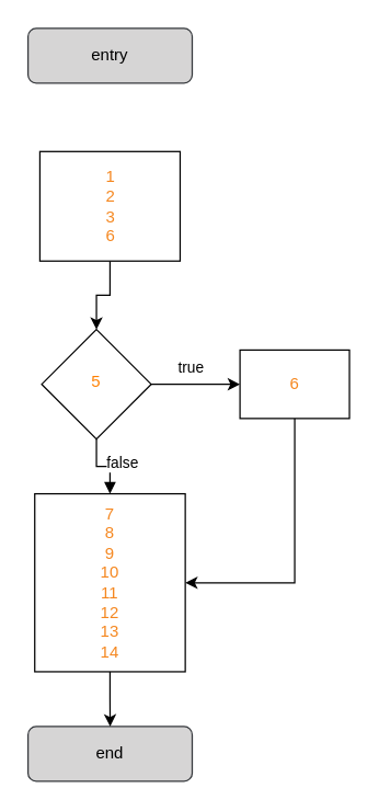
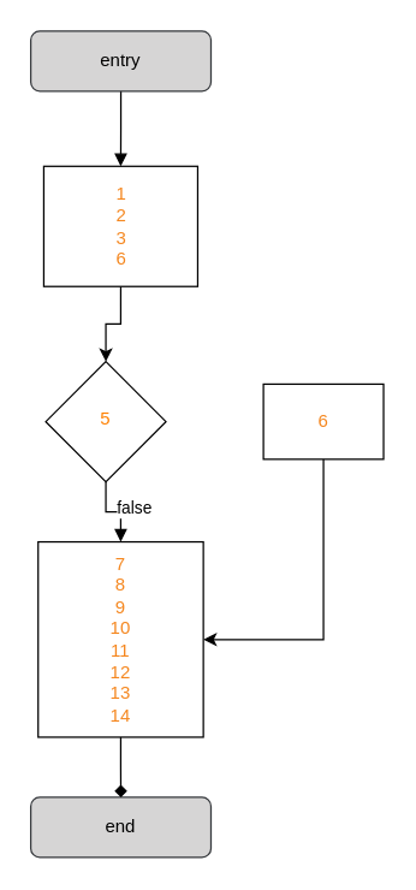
+ <mxCell id="2" style="edgeStyle=orthogonalEdgeStyle;rounded=0;orthogonalLoop=1;jettySize=auto;html=1;exitX=0.5;exitY=1;exitDx=0;exitDy=0;entryX=0.5;entryY=0;entryDx=0;entryDy=0;fontColor=#f5871f;endArrow=block;endFill=1;" parent="1" source="3" target="10" edge="1"><mxGeometry relative="1" as="geometry" /></mxCell>
- <mxCell id="6" style="edgeStyle=orthogonalEdgeStyle;rounded=0;orthogonalLoop=1;jettySize=auto;html=1;exitX=1;exitY=0.5;exitDx=0;exitDy=0;entryX=0;entryY=0.5;entryDx=0;entryDy=0;" parent="1" source="8" target="12" edge="1"><mxGeometry relative="1" as="geometry" /></mxCell>
- <mxCell id="7" value="true" style="edgeLabel;html=1;align=center;verticalAlign=middle;resizable=0;points=[];" parent="6" connectable="0" vertex="1"><mxGeometry x="-0.13" y="2" relative="1" as="geometry"><mxPoint y="-11" as="offset" /></mxGeometry></mxCell>
- <mxCell id="14" style="edgeStyle=orthogonalEdgeStyle;rounded=0;orthogonalLoop=1;jettySize=auto;html=1;exitX=0.5;exitY=1;exitDx=0;exitDy=0;" parent="1" source="15" target="13" edge="1"><mxGeometry relative="1" as="geometry" /></mxCell>
+ <mxCell id="14" style="edgeStyle=orthogonalEdgeStyle;rounded=0;orthogonalLoop=1;jettySize=auto;html=1;exitX=0.5;exitY=1;exitDx=0;exitDy=0;endArrow=diamond;" parent="1" source="15" target="13" edge="1"><mxGeometry relative="1" as="geometry" /></mxCell>
